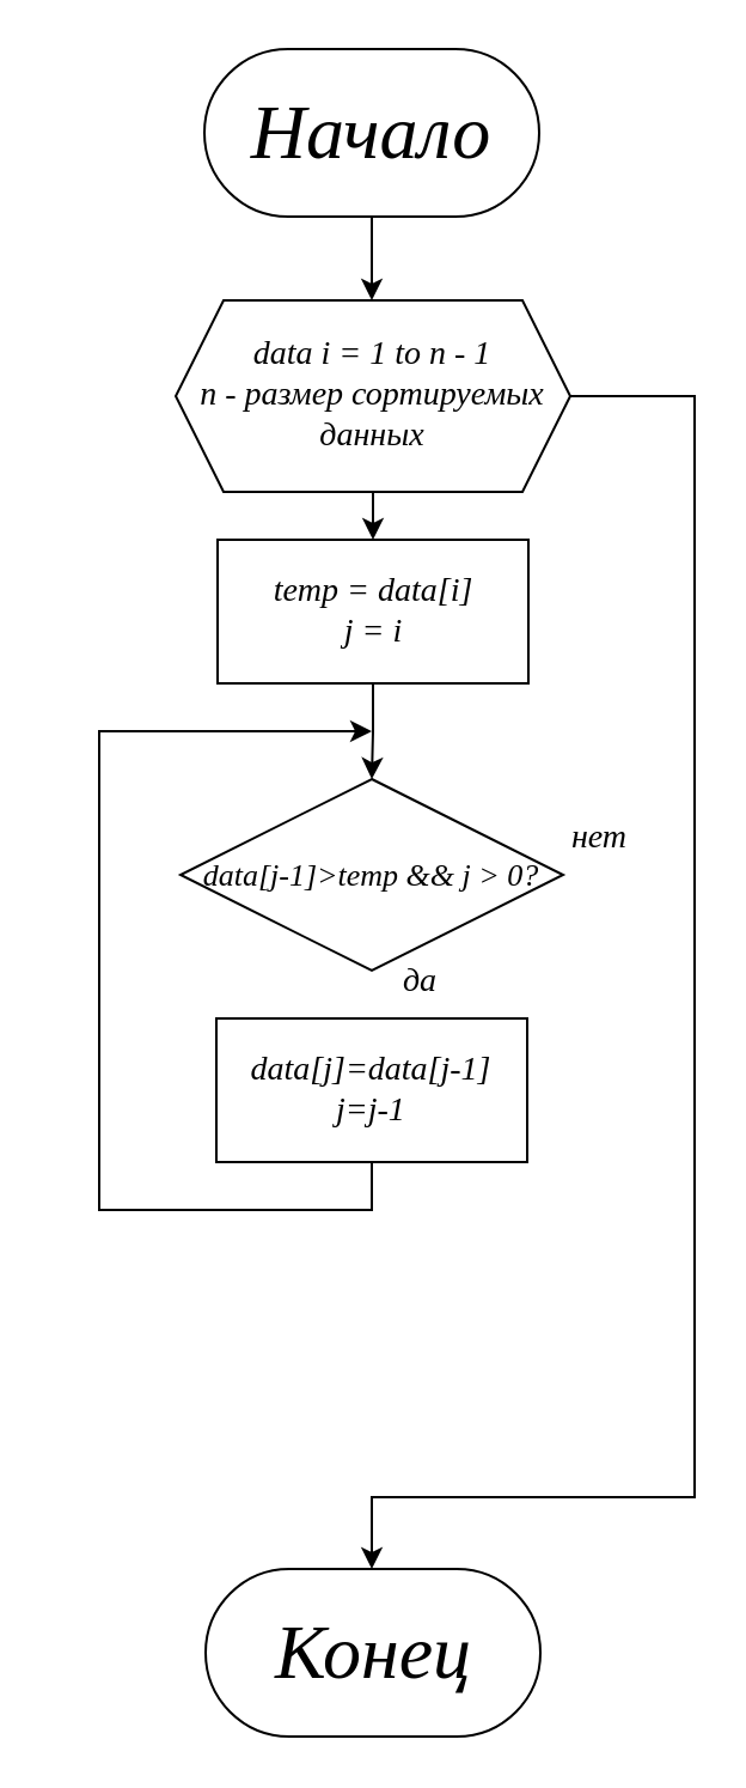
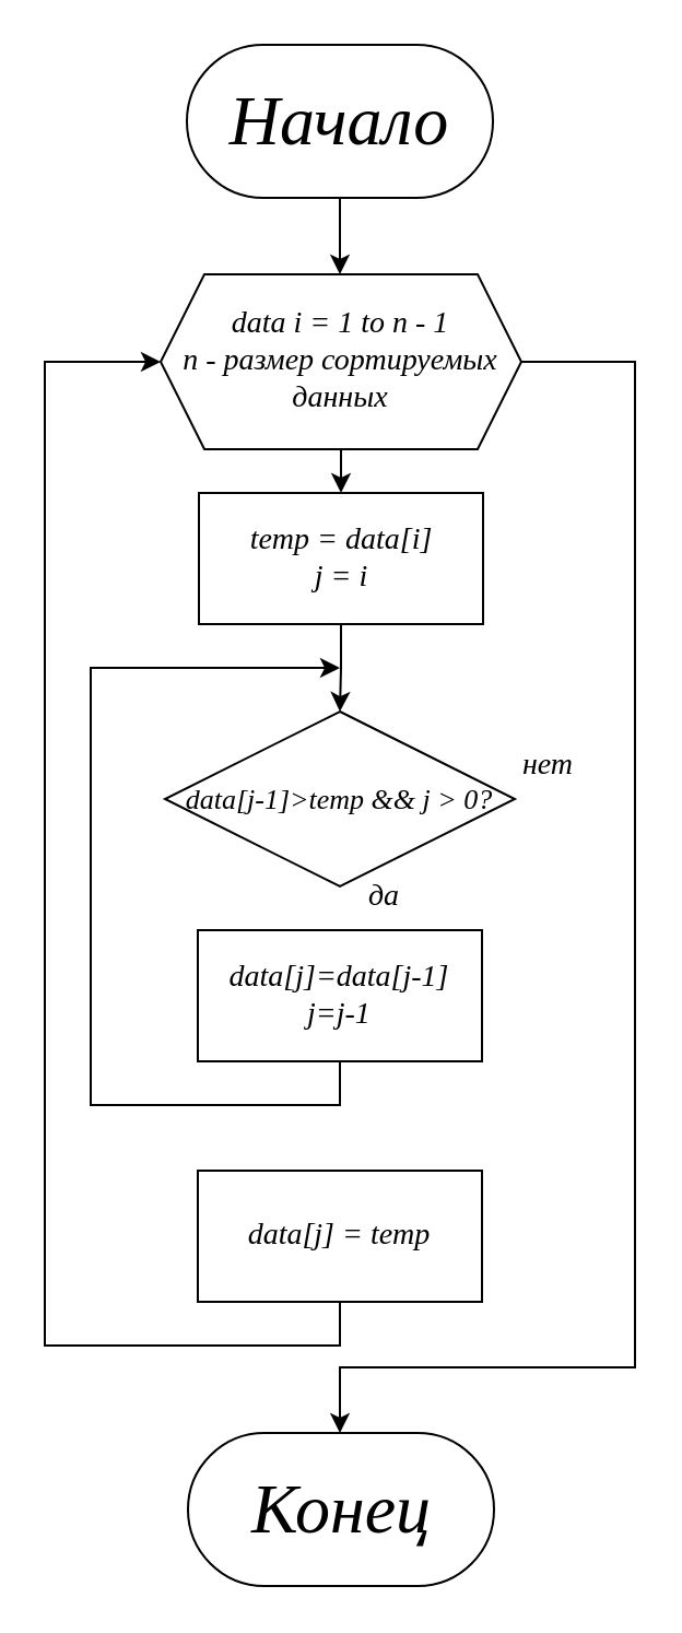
+ <mxCell id="14" style="edgeStyle=orthogonalEdgeStyle;rounded=0;orthogonalLoop=1;jettySize=auto;html=1;entryX=0;entryY=0.5;entryDx=0;entryDy=0;" edge="1" parent="1" source="15" target="6"><mxGeometry relative="1" as="geometry"><mxPoint x="-20" y="165" as="targetPoint" /><Array as="points"><mxPoint x="155" y="615" /><mxPoint x="20" y="615" /><mxPoint x="20" y="165" /></Array></mxGeometry></mxCell>
+ <mxCell id="15" value="data[j] = temp" style="rounded=0;whiteSpace=wrap;html=1;fontFamily=GOST Type B;fontStyle=2;fontSize=14;" vertex="1" parent="1"><mxGeometry x="90" y="535" width="130" height="60" as="geometry" /></mxCell>
